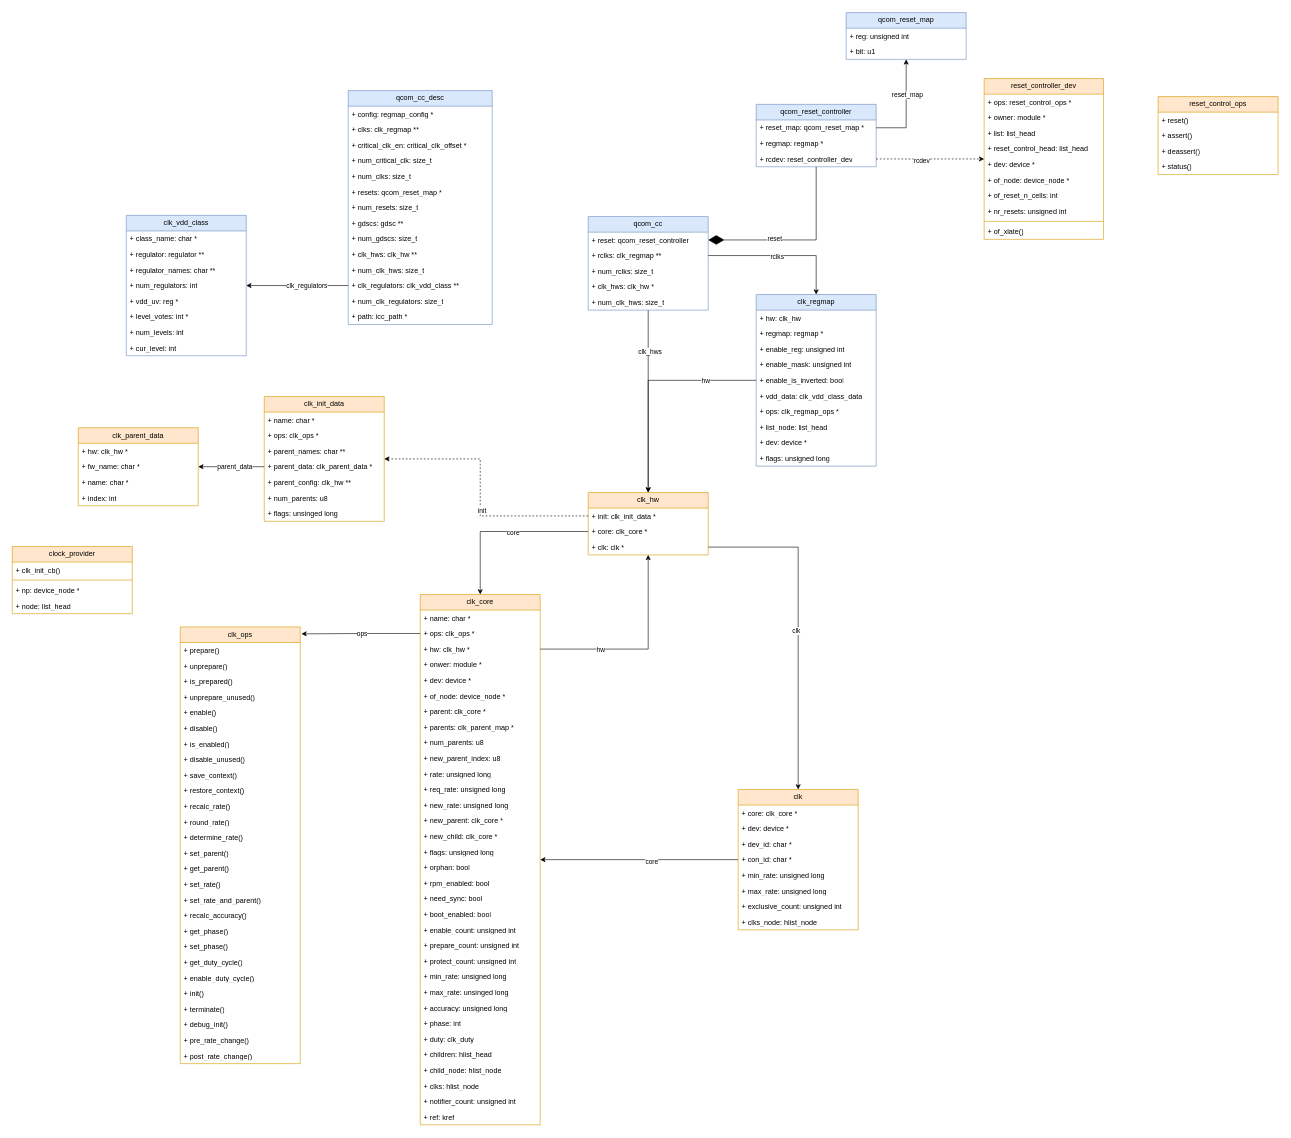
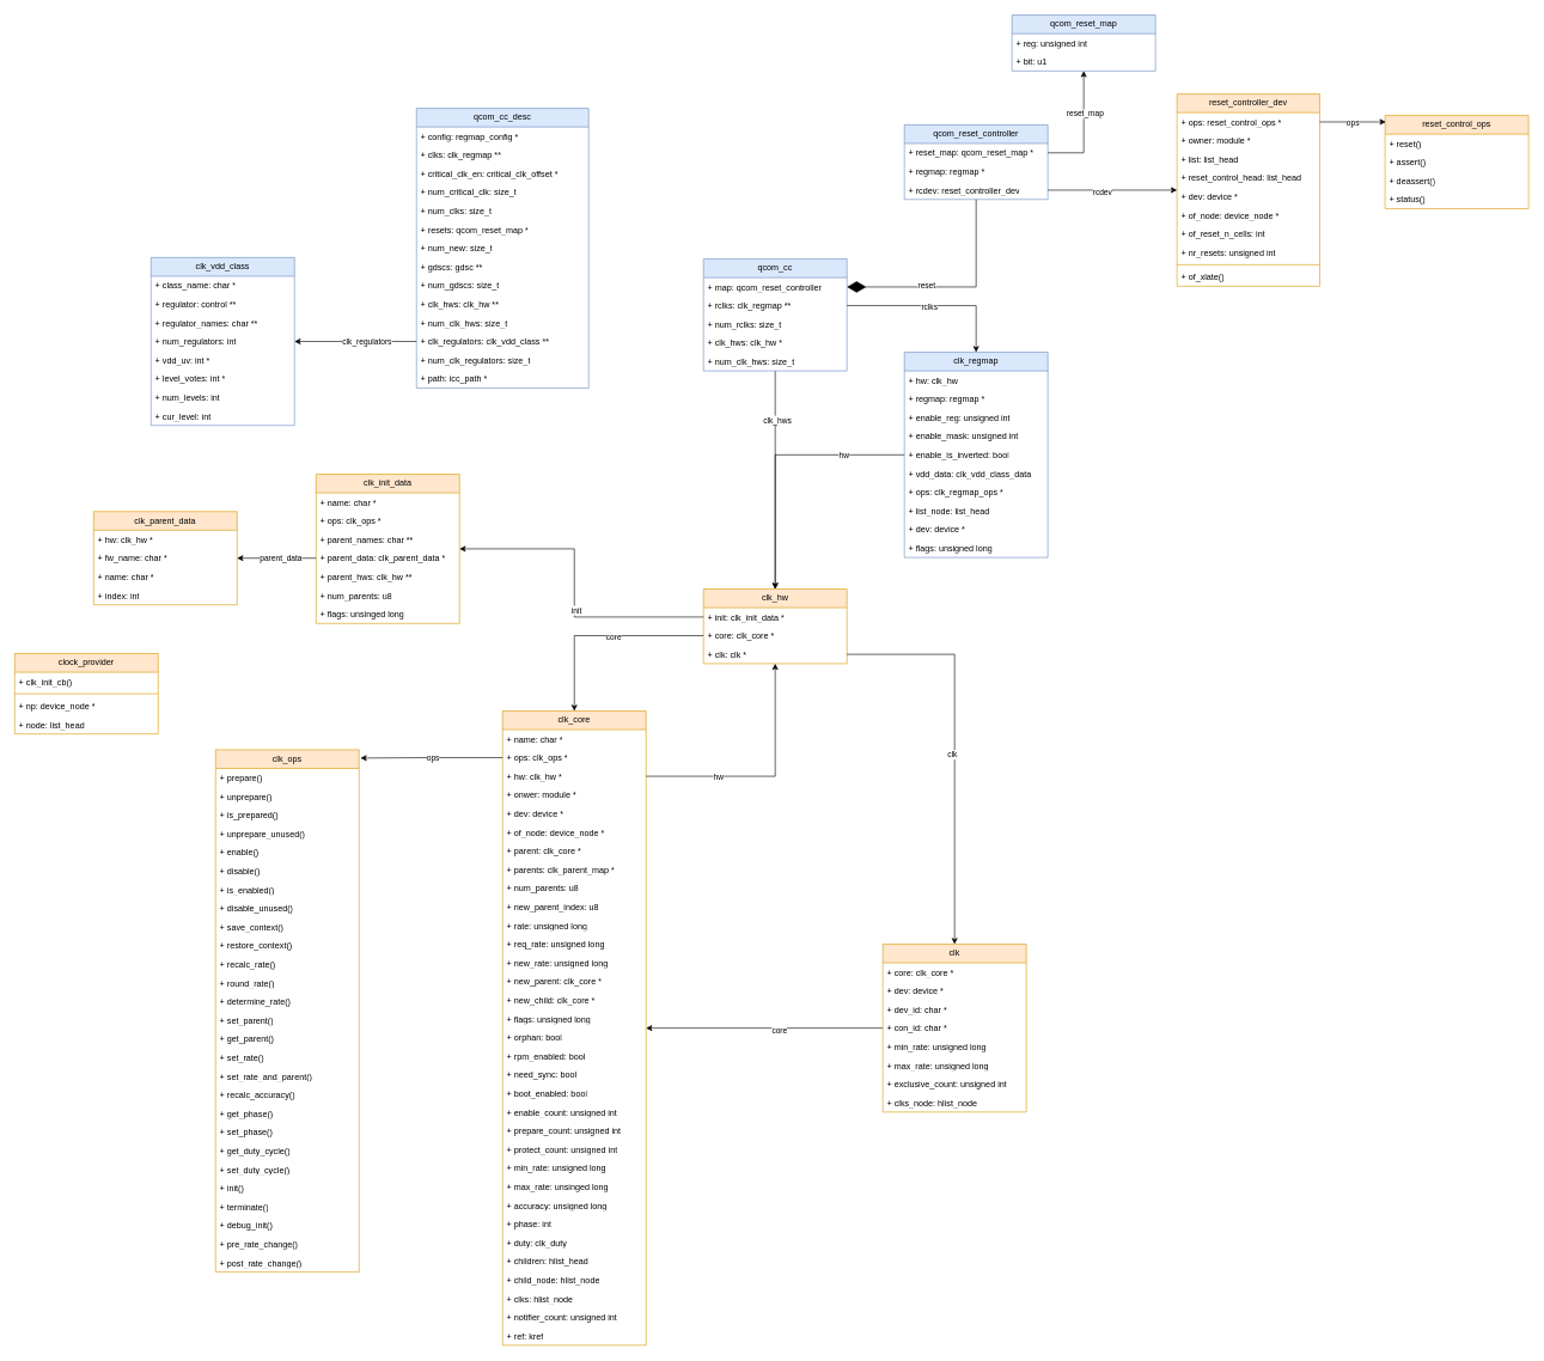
+ <mxCell id="172" style="edgeStyle=orthogonalEdgeStyle;rounded=0;orthogonalLoop=1;jettySize=auto;html=1;entryX=0.005;entryY=0.069;entryDx=0;entryDy=0;entryPerimeter=0;" edge="1" parent="1" source="155" target="165"><mxGeometry relative="1" as="geometry" /></mxCell>
+ <mxCell id="173" value="ops" style="edgeLabel;html=1;align=center;verticalAlign=middle;resizable=0;points=[];" vertex="1" connectable="0" parent="172"><mxGeometry x="-0.016" y="-2" relative="1" as="geometry"><mxPoint as="offset" /></mxGeometry></mxCell>
- <mxCell id="170" style="edgeStyle=orthogonalEdgeStyle;rounded=0;orthogonalLoop=1;jettySize=auto;html=1;dashed=1;" edge="1" parent="1" source="135" target="154"><mxGeometry relative="1" as="geometry" /></mxCell>
+ <mxCell id="170" style="edgeStyle=orthogonalEdgeStyle;rounded=0;orthogonalLoop=1;jettySize=auto;html=1;" edge="1" parent="1" source="135" target="154"><mxGeometry relative="1" as="geometry" /></mxCell>
- <mxCell id="111" value="+ num_resets: size_t" style="text;strokeColor=none;fillColor=none;align=left;verticalAlign=top;spacingLeft=4;spacingRight=4;overflow=hidden;rotatable=0;points=[[0,0.5],[1,0.5]];portConstraint=eastwest;whiteSpace=wrap;html=1;" vertex="1" parent="104"><mxGeometry y="182" width="240" height="26" as="geometry" /></mxCell>
+ <mxCell id="111" value="+ num_new: size_t" style="text;strokeColor=none;fillColor=none;align=left;verticalAlign=top;spacingLeft=4;spacingRight=4;overflow=hidden;rotatable=0;points=[[0,0.5],[1,0.5]];portConstraint=eastwest;whiteSpace=wrap;html=1;" vertex="1" parent="104"><mxGeometry y="182" width="240" height="26" as="geometry" /></mxCell>
- <mxCell id="127" value="+ reset: qcom_reset_controller" style="text;strokeColor=none;fillColor=none;align=left;verticalAlign=top;spacingLeft=4;spacingRight=4;overflow=hidden;rotatable=0;points=[[0,0.5],[1,0.5]];portConstraint=eastwest;whiteSpace=wrap;html=1;" vertex="1" parent="126"><mxGeometry y="26" width="200" height="26" as="geometry" /></mxCell>
+ <mxCell id="127" value="+ map: qcom_reset_controller" style="text;strokeColor=none;fillColor=none;align=left;verticalAlign=top;spacingLeft=4;spacingRight=4;overflow=hidden;rotatable=0;points=[[0,0.5],[1,0.5]];portConstraint=eastwest;whiteSpace=wrap;html=1;" vertex="1" parent="126"><mxGeometry y="26" width="200" height="26" as="geometry" /></mxCell>
- <mxCell id="178" value="+ regulator: regulator **" style="text;strokeColor=none;fillColor=none;align=left;verticalAlign=top;spacingLeft=4;spacingRight=4;overflow=hidden;rotatable=0;points=[[0,0.5],[1,0.5]];portConstraint=eastwest;whiteSpace=wrap;html=1;" vertex="1" parent="176"><mxGeometry y="52" width="200" height="26" as="geometry" /></mxCell>
+ <mxCell id="178" value="+ regulator: control **" style="text;strokeColor=none;fillColor=none;align=left;verticalAlign=top;spacingLeft=4;spacingRight=4;overflow=hidden;rotatable=0;points=[[0,0.5],[1,0.5]];portConstraint=eastwest;whiteSpace=wrap;html=1;" vertex="1" parent="176"><mxGeometry y="52" width="200" height="26" as="geometry" /></mxCell>
- <mxCell id="181" value="+ vdd_uv: reg *" style="text;strokeColor=none;fillColor=none;align=left;verticalAlign=top;spacingLeft=4;spacingRight=4;overflow=hidden;rotatable=0;points=[[0,0.5],[1,0.5]];portConstraint=eastwest;whiteSpace=wrap;html=1;" vertex="1" parent="176"><mxGeometry y="130" width="200" height="26" as="geometry" /></mxCell>
+ <mxCell id="181" value="+ vdd_uv: int *" style="text;strokeColor=none;fillColor=none;align=left;verticalAlign=top;spacingLeft=4;spacingRight=4;overflow=hidden;rotatable=0;points=[[0,0.5],[1,0.5]];portConstraint=eastwest;whiteSpace=wrap;html=1;" vertex="1" parent="176"><mxGeometry y="130" width="200" height="26" as="geometry" /></mxCell>
- <mxCell id="92" value="+ parent_config: clk_hw **" style="text;strokeColor=none;fillColor=none;align=left;verticalAlign=top;spacingLeft=4;spacingRight=4;overflow=hidden;rotatable=0;points=[[0,0.5],[1,0.5]];portConstraint=eastwest;whiteSpace=wrap;html=1;" vertex="1" parent="87"><mxGeometry y="130" width="200" height="26" as="geometry" /></mxCell>
+ <mxCell id="92" value="+ parent_hws: clk_hw **" style="text;strokeColor=none;fillColor=none;align=left;verticalAlign=top;spacingLeft=4;spacingRight=4;overflow=hidden;rotatable=0;points=[[0,0.5],[1,0.5]];portConstraint=eastwest;whiteSpace=wrap;html=1;" vertex="1" parent="87"><mxGeometry y="130" width="200" height="26" as="geometry" /></mxCell>
- <mxCell id="95" style="edgeStyle=orthogonalEdgeStyle;rounded=0;orthogonalLoop=1;jettySize=auto;html=1;dashed=1;" edge="1" parent="1" source="76" target="87"><mxGeometry relative="1" as="geometry"><Array as="points"><mxPoint x="800" y="859" /><mxPoint x="800" y="764" /></Array></mxGeometry></mxCell>
+ <mxCell id="95" style="edgeStyle=orthogonalEdgeStyle;rounded=0;orthogonalLoop=1;jettySize=auto;html=1;" edge="1" parent="1" source="76" target="87"><mxGeometry relative="1" as="geometry"><Array as="points"><mxPoint x="800" y="859" /><mxPoint x="800" y="764" /></Array></mxGeometry></mxCell>
- <mxCell id="69" value="+ enable_duty_cycle()" style="text;strokeColor=none;fillColor=none;align=left;verticalAlign=top;spacingLeft=4;spacingRight=4;overflow=hidden;rotatable=0;points=[[0,0.5],[1,0.5]];portConstraint=eastwest;whiteSpace=wrap;html=1;" vertex="1" parent="47"><mxGeometry y="572" width="200" height="26" as="geometry" /></mxCell>
+ <mxCell id="69" value="+ set_duty_cycle()" style="text;strokeColor=none;fillColor=none;align=left;verticalAlign=top;spacingLeft=4;spacingRight=4;overflow=hidden;rotatable=0;points=[[0,0.5],[1,0.5]];portConstraint=eastwest;whiteSpace=wrap;html=1;" vertex="1" parent="47"><mxGeometry y="572" width="200" height="26" as="geometry" /></mxCell>
